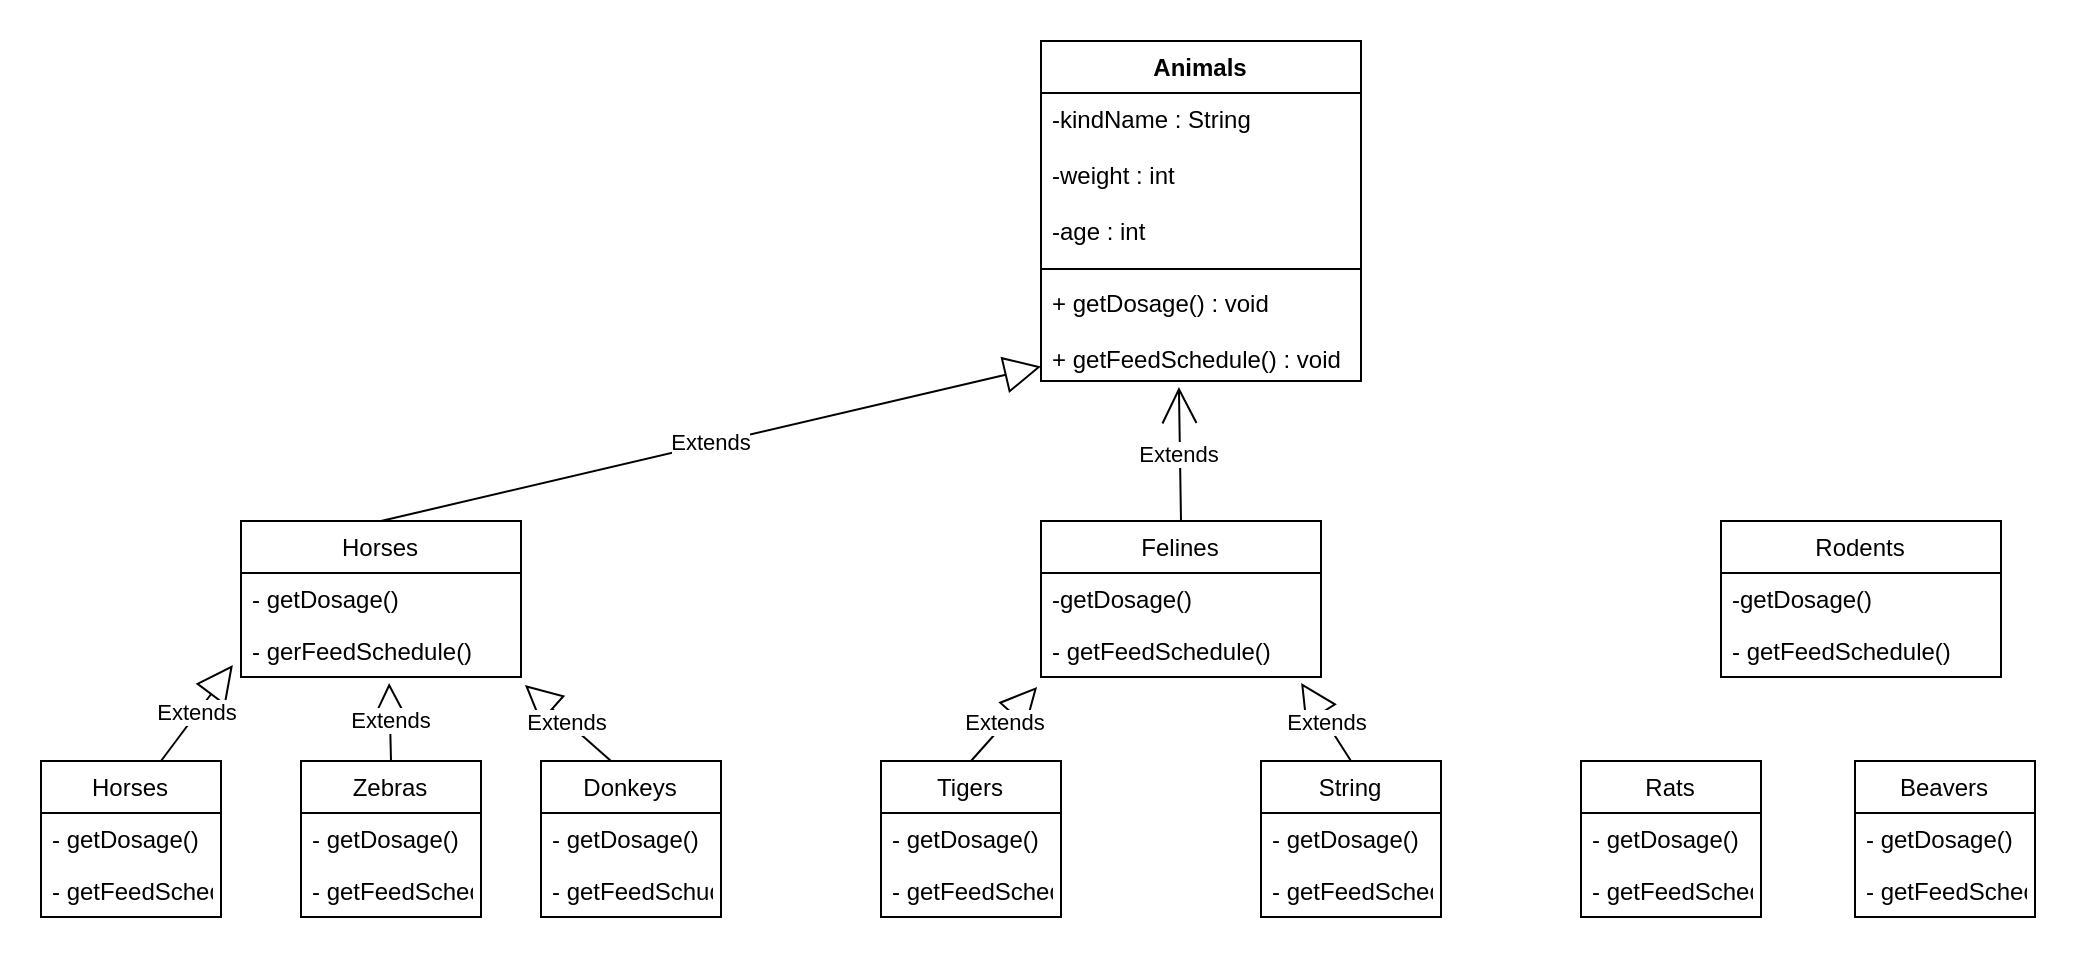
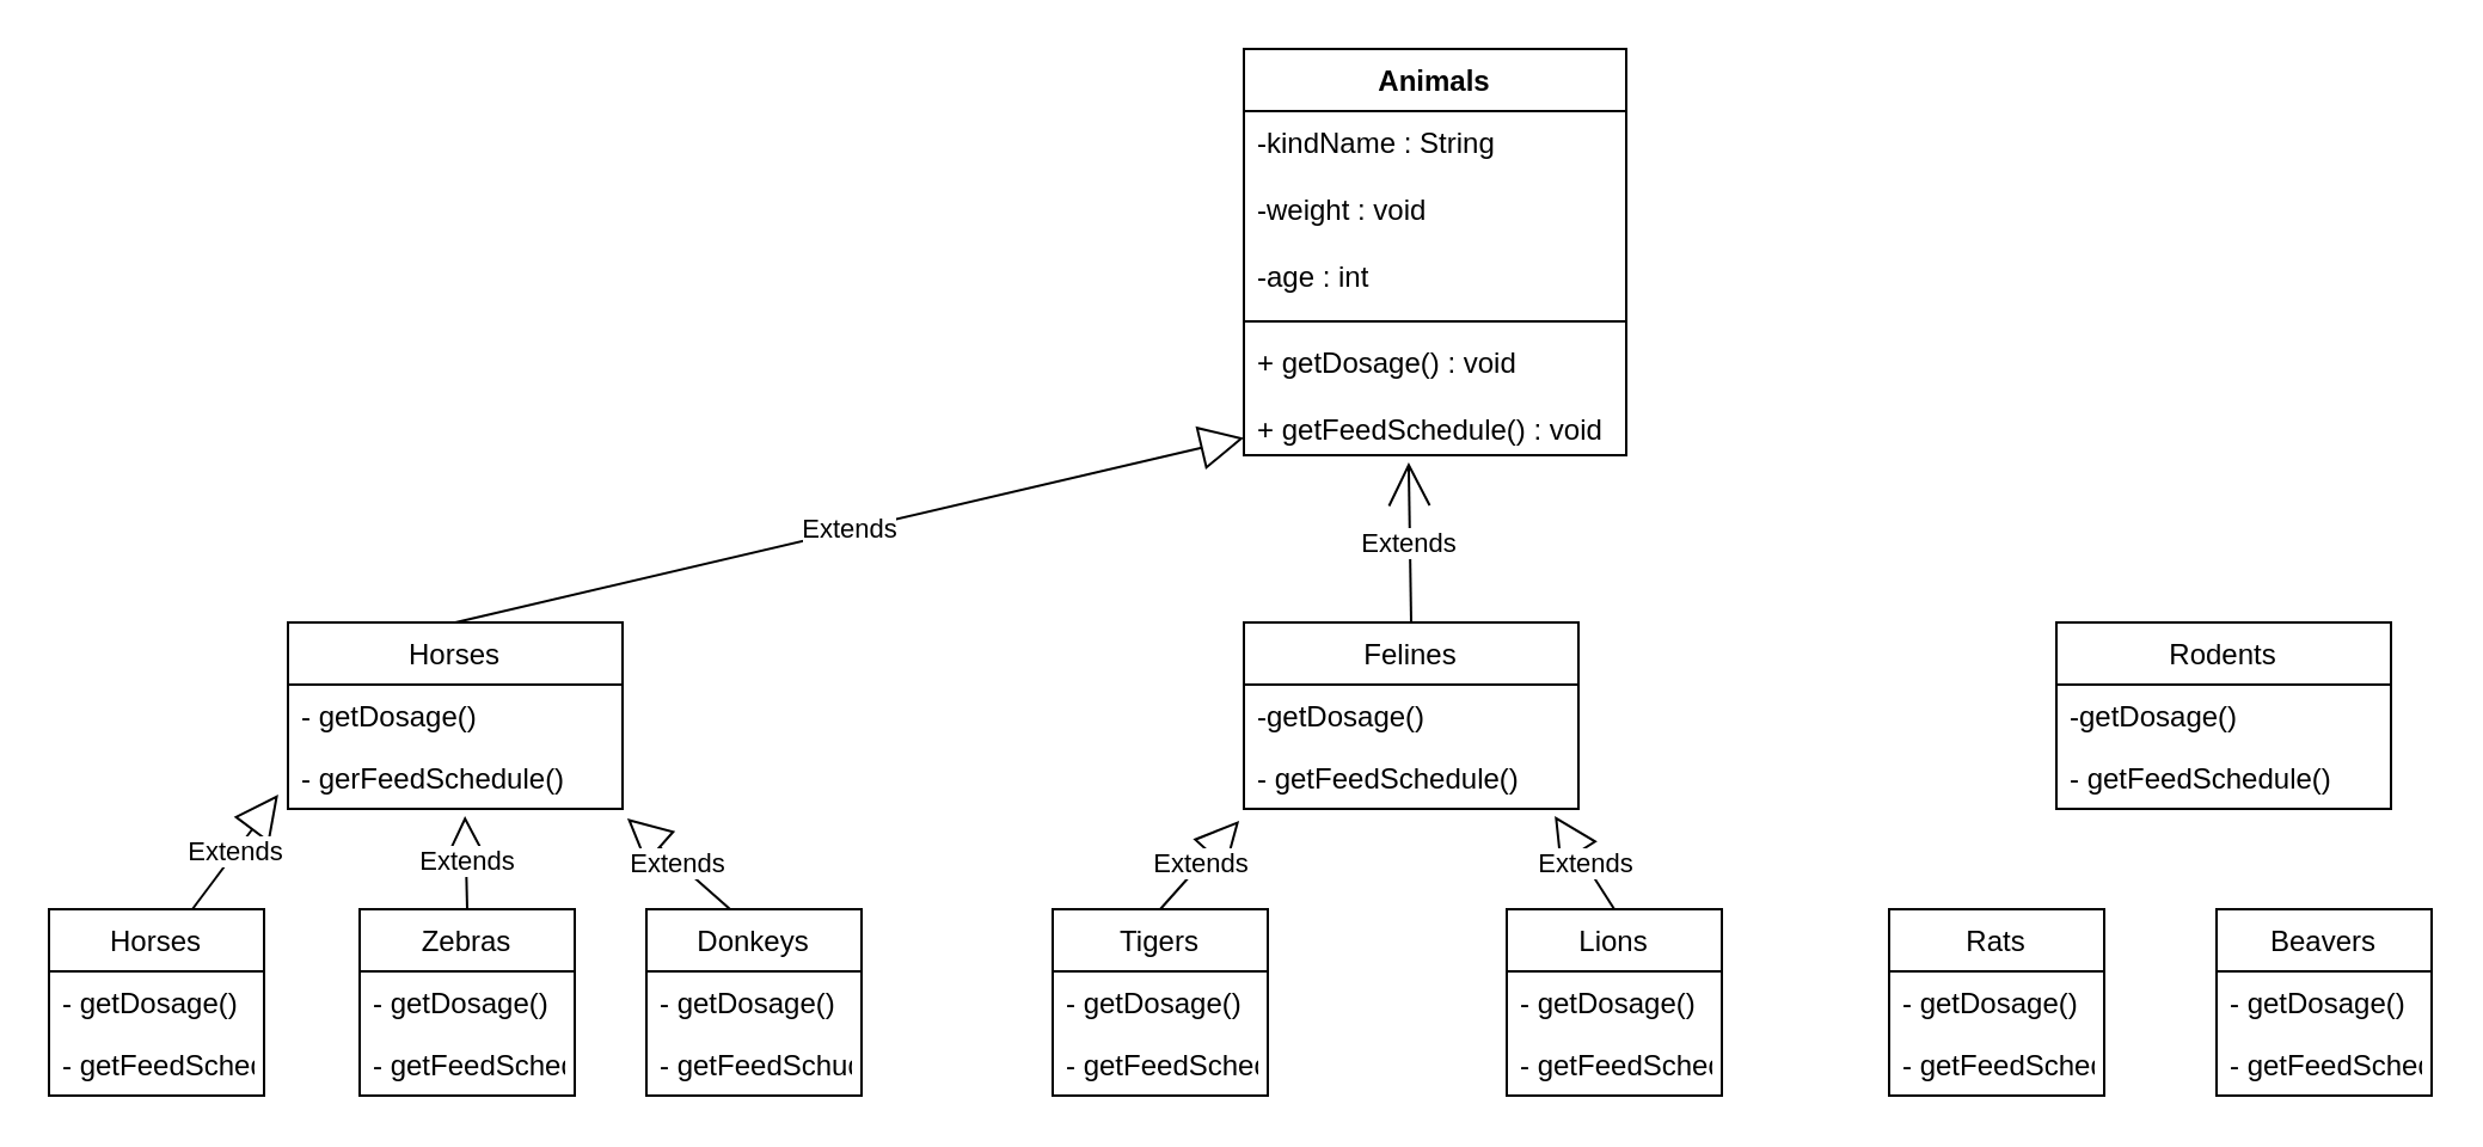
- <mxCell id="3" value="-kindName : String&#10;&#10;-weight : int&#10;&#10;-age : int" style="text;strokeColor=none;fillColor=none;align=left;verticalAlign=top;spacingLeft=4;spacingRight=4;overflow=hidden;rotatable=0;points=[[0,0.5],[1,0.5]];portConstraint=eastwest;" parent="2" vertex="1"><mxGeometry y="26" width="160" height="84" as="geometry" /></mxCell>
+ <mxCell id="3" value="-kindName : String&#10;&#10;-weight : void&#10;&#10;-age : int" style="text;strokeColor=none;fillColor=none;align=left;verticalAlign=top;spacingLeft=4;spacingRight=4;overflow=hidden;rotatable=0;points=[[0,0.5],[1,0.5]];portConstraint=eastwest;" parent="2" vertex="1"><mxGeometry y="26" width="160" height="84" as="geometry" /></mxCell>
- <mxCell id="32" value="String" style="swimlane;fontStyle=0;childLayout=stackLayout;horizontal=1;startSize=26;fillColor=none;horizontalStack=0;resizeParent=1;resizeParentMax=0;resizeLast=0;collapsible=1;marginBottom=0;" parent="1" vertex="1"><mxGeometry x="630" y="380" width="90" height="78" as="geometry" /></mxCell>
+ <mxCell id="32" value="Lions" style="swimlane;fontStyle=0;childLayout=stackLayout;horizontal=1;startSize=26;fillColor=none;horizontalStack=0;resizeParent=1;resizeParentMax=0;resizeLast=0;collapsible=1;marginBottom=0;" parent="1" vertex="1"><mxGeometry x="630" y="380" width="90" height="78" as="geometry" /></mxCell>
